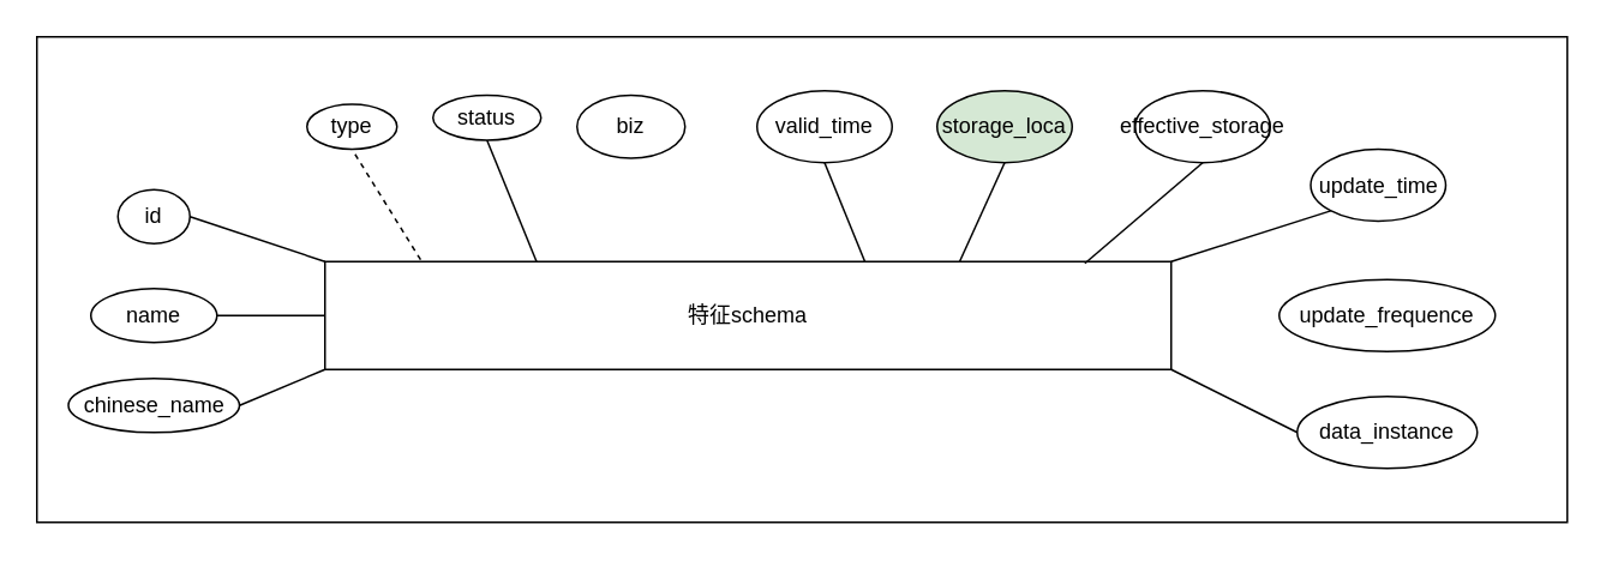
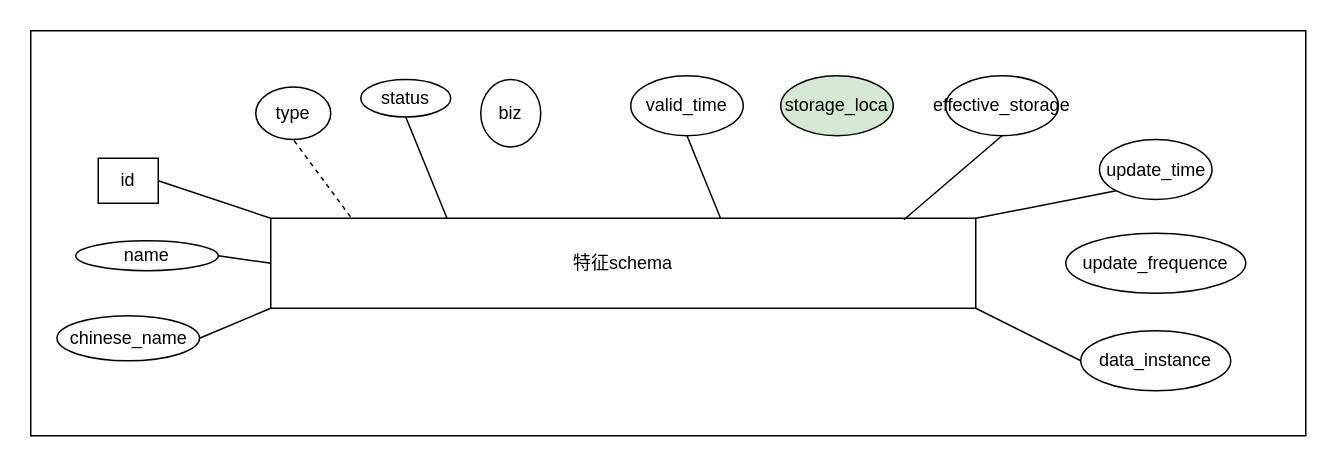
- <mxCell id="10" value="type" style="ellipse;whiteSpace=wrap;html=1;align=center;spacingTop=0;spacing=2;" vertex="1" parent="1"><mxGeometry x="170" y="57.5" width="50" height="25" as="geometry" /></mxCell>
+ <mxCell id="10" value="type" style="ellipse;whiteSpace=wrap;html=1;align=center;spacingTop=0;spacing=2;" vertex="1" parent="1"><mxGeometry x="170" y="57.5" width="50" height="35" as="geometry" /></mxCell>
- <mxCell id="12" value="biz" style="ellipse;whiteSpace=wrap;html=1;align=center;spacingTop=0;spacing=2;" vertex="1" parent="1"><mxGeometry x="320" y="52.5" width="60" height="35" as="geometry" /></mxCell>
+ <mxCell id="12" value="biz" style="ellipse;whiteSpace=wrap;html=1;align=center;spacingTop=0;spacing=2;" vertex="1" parent="1"><mxGeometry x="320" y="52.5" width="40" height="45" as="geometry" /></mxCell>
- <mxCell id="22" value="update_time" style="ellipse;whiteSpace=wrap;html=1;align=center;spacingTop=0;spacing=2;" vertex="1" parent="1"><mxGeometry x="727.5" y="82.5" width="75" height="40" as="geometry" /></mxCell>
+ <mxCell id="22" value="update_time" style="ellipse;whiteSpace=wrap;html=1;align=center;spacingTop=0;spacing=2;" vertex="1" parent="1"><mxGeometry x="732.5" y="92.5" width="75" height="40" as="geometry" /></mxCell>
- <mxCell id="17" style="rounded=0;orthogonalLoop=1;jettySize=auto;html=1;exitX=0.5;exitY=1;exitDx=0;exitDy=0;entryX=0.75;entryY=0;entryDx=0;entryDy=0;endArrow=none;endFill=0;" edge="1" parent="1" source="18" target="8"><mxGeometry relative="1" as="geometry" /></mxCell>
- <mxCell id="9" value="id" style="ellipse;whiteSpace=wrap;html=1;" vertex="1" parent="1"><mxGeometry x="65" y="105" width="40" height="30" as="geometry" /></mxCell>
+ <mxCell id="9" value="id" style="whiteSpace=wrap;html=1;rounded=0;" vertex="1" parent="1"><mxGeometry x="65" y="105" width="40" height="30" as="geometry" /></mxCell>
- <mxCell id="11" value="name" style="ellipse;whiteSpace=wrap;html=1;" vertex="1" parent="1"><mxGeometry x="50" y="160" width="70" height="30" as="geometry" /></mxCell>
+ <mxCell id="11" value="name" style="ellipse;whiteSpace=wrap;html=1;" vertex="1" parent="1"><mxGeometry x="50" y="160" width="95" height="20" as="geometry" /></mxCell>
